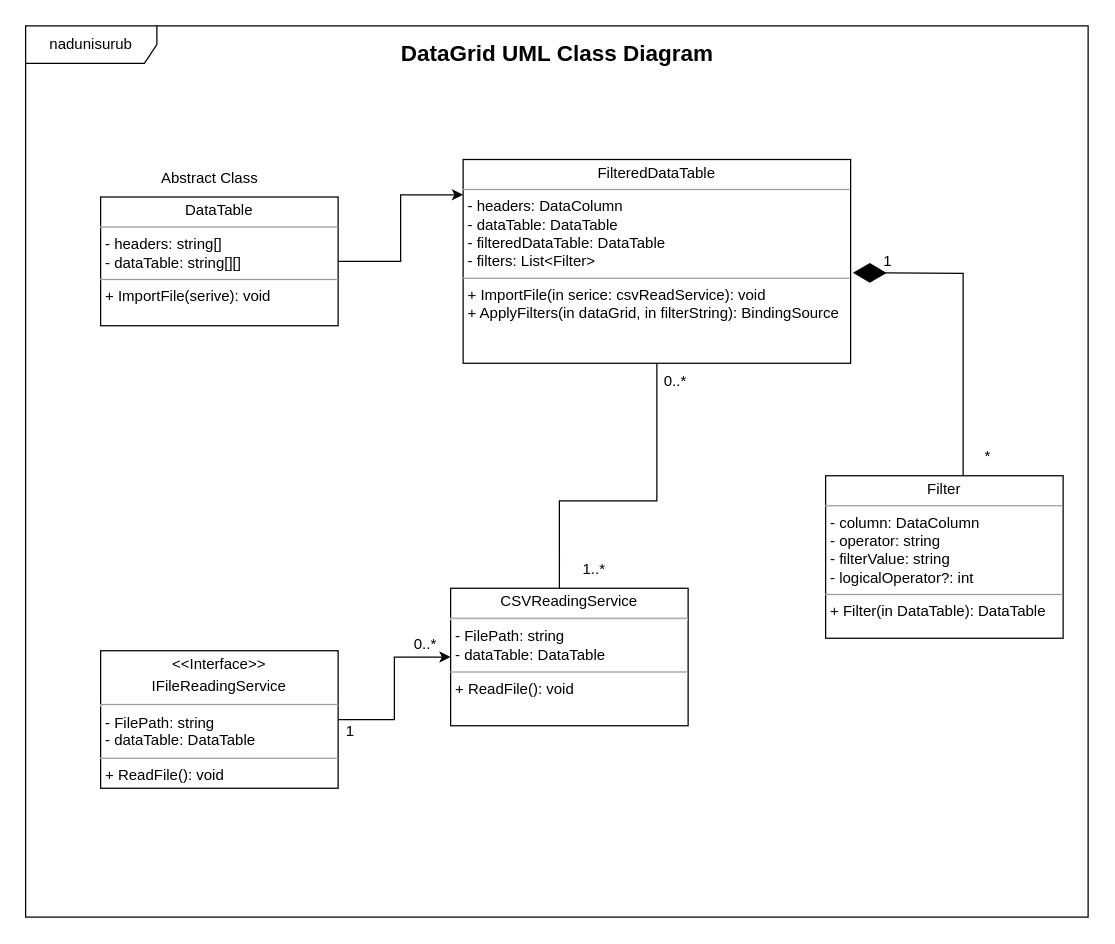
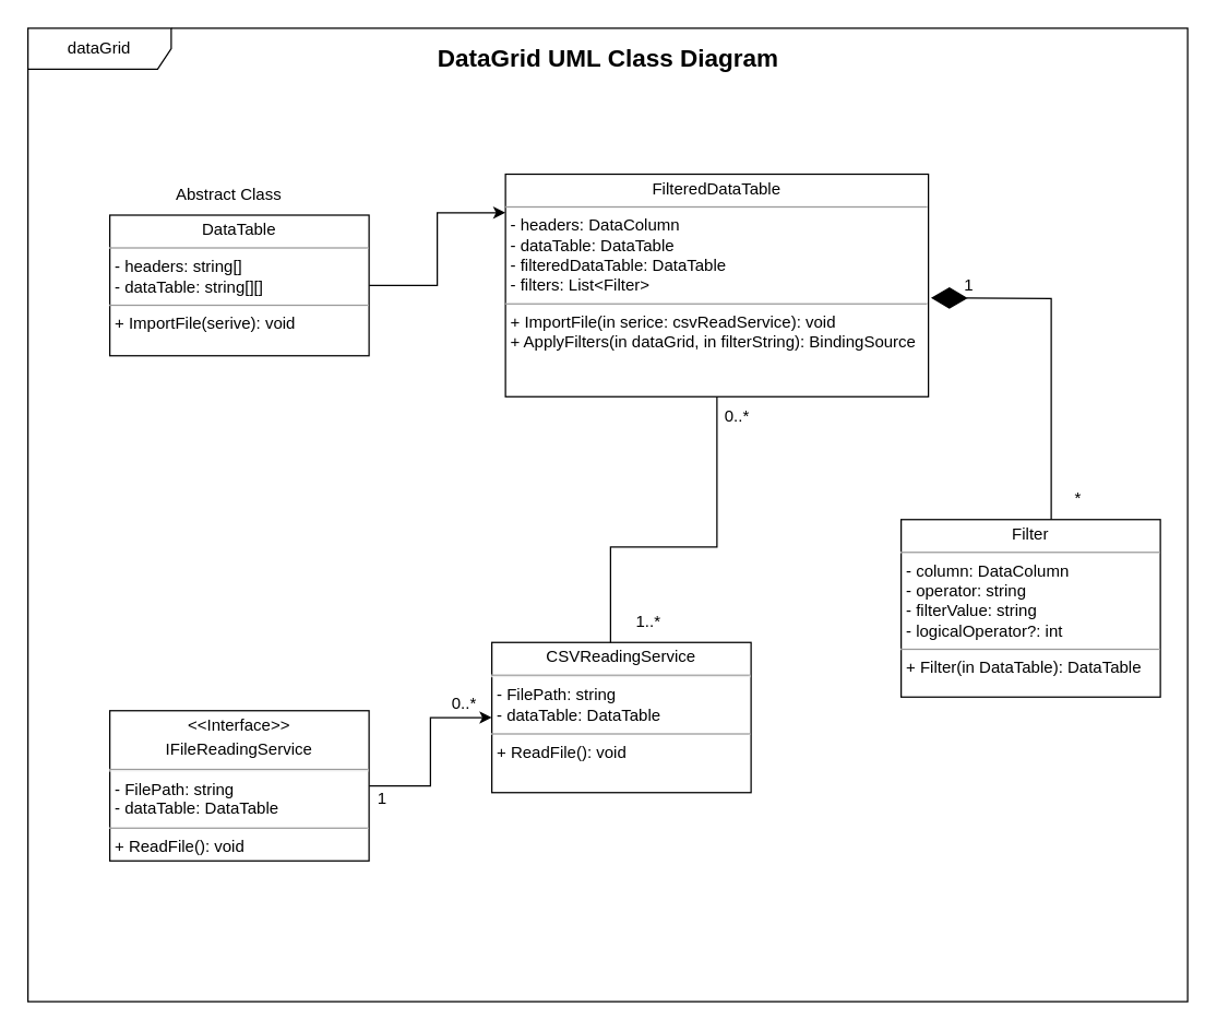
- <mxCell id="18" value="nadunisurub" style="shape=umlFrame;whiteSpace=wrap;html=1;pointerEvents=0;width=105;height=30;" vertex="1" parent="1"><mxGeometry y="20" width="850" height="713" as="geometry" x="20" /></mxCell>
+ <mxCell id="18" value="dataGrid" style="shape=umlFrame;whiteSpace=wrap;html=1;pointerEvents=0;width=105;height=30;" vertex="1" parent="1"><mxGeometry y="20" width="850" height="713" as="geometry" x="20" /></mxCell>
